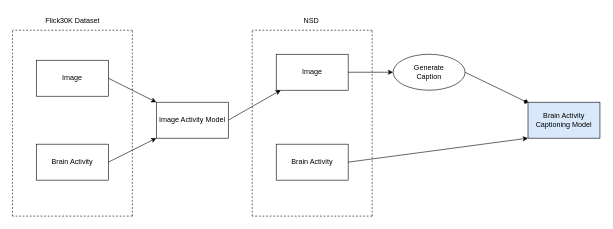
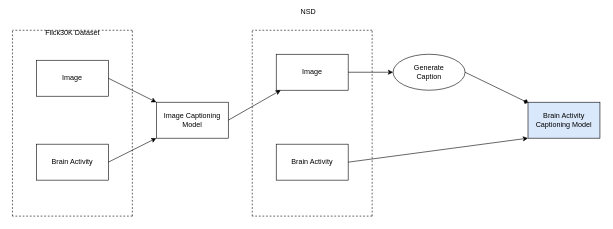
- <mxCell id="18" value="Flick30K Dataset" style="text;html=1;align=center;verticalAlign=middle;resizable=0;points=[];autosize=1;strokeColor=none;fillColor=none;" vertex="1" parent="1"><mxGeometry x="65" y="20" width="110" height="30" as="geometry" /></mxCell>
+ <mxCell id="18" value="Flick30K Dataset" style="text;html=1;align=center;verticalAlign=middle;resizable=0;points=[];autosize=1;strokeColor=none;fillColor=none;" vertex="1" parent="1"><mxGeometry x="65" y="40" width="110" height="30" as="geometry" /></mxCell>
- <mxCell id="19" value="NSD&amp;nbsp;" style="text;html=1;align=center;verticalAlign=middle;resizable=0;points=[];autosize=1;strokeColor=none;fillColor=none;" vertex="1" parent="1"><mxGeometry x="495" y="20" width="50" height="30" as="geometry" /></mxCell>
+ <mxCell id="19" value="NSD&amp;nbsp;" style="text;html=1;align=center;verticalAlign=middle;resizable=0;points=[];autosize=1;strokeColor=none;fillColor=none;" vertex="1" parent="1"><mxGeometry x="490" y="5" width="50" height="30" as="geometry" /></mxCell>
- <mxCell id="4" value="Image Activity Model" style="rounded=0;whiteSpace=wrap;html=1;" parent="1" vertex="1"><mxGeometry x="260" y="170" width="120" height="60" as="geometry" /></mxCell>
+ <mxCell id="4" value="Image Captioning Model" style="rounded=0;whiteSpace=wrap;html=1;" parent="1" vertex="1"><mxGeometry x="260" y="170" width="120" height="60" as="geometry" /></mxCell>
